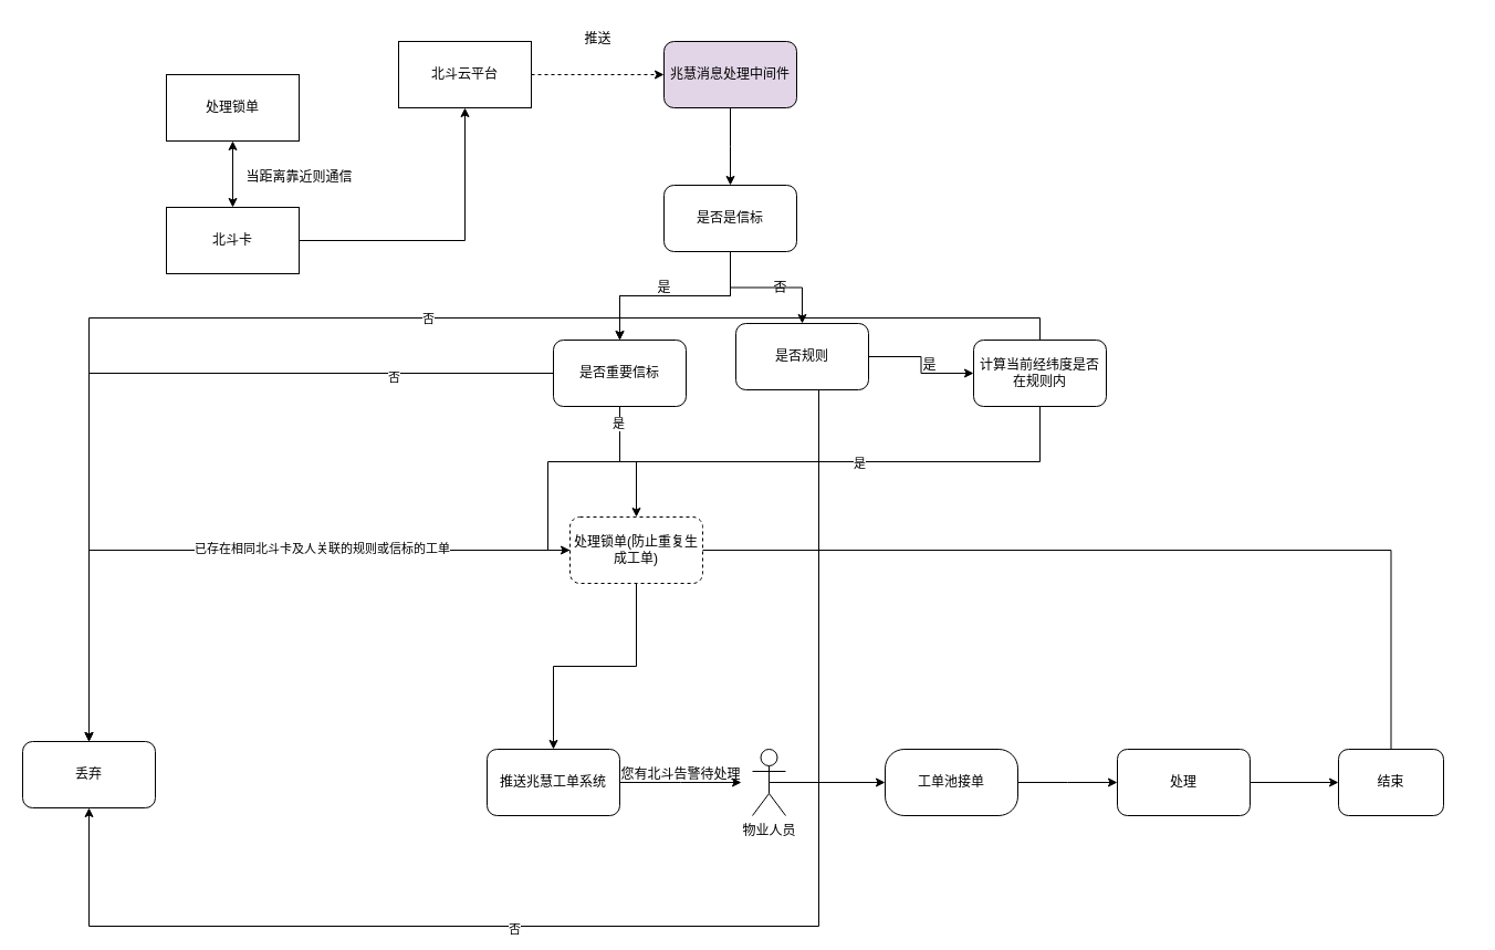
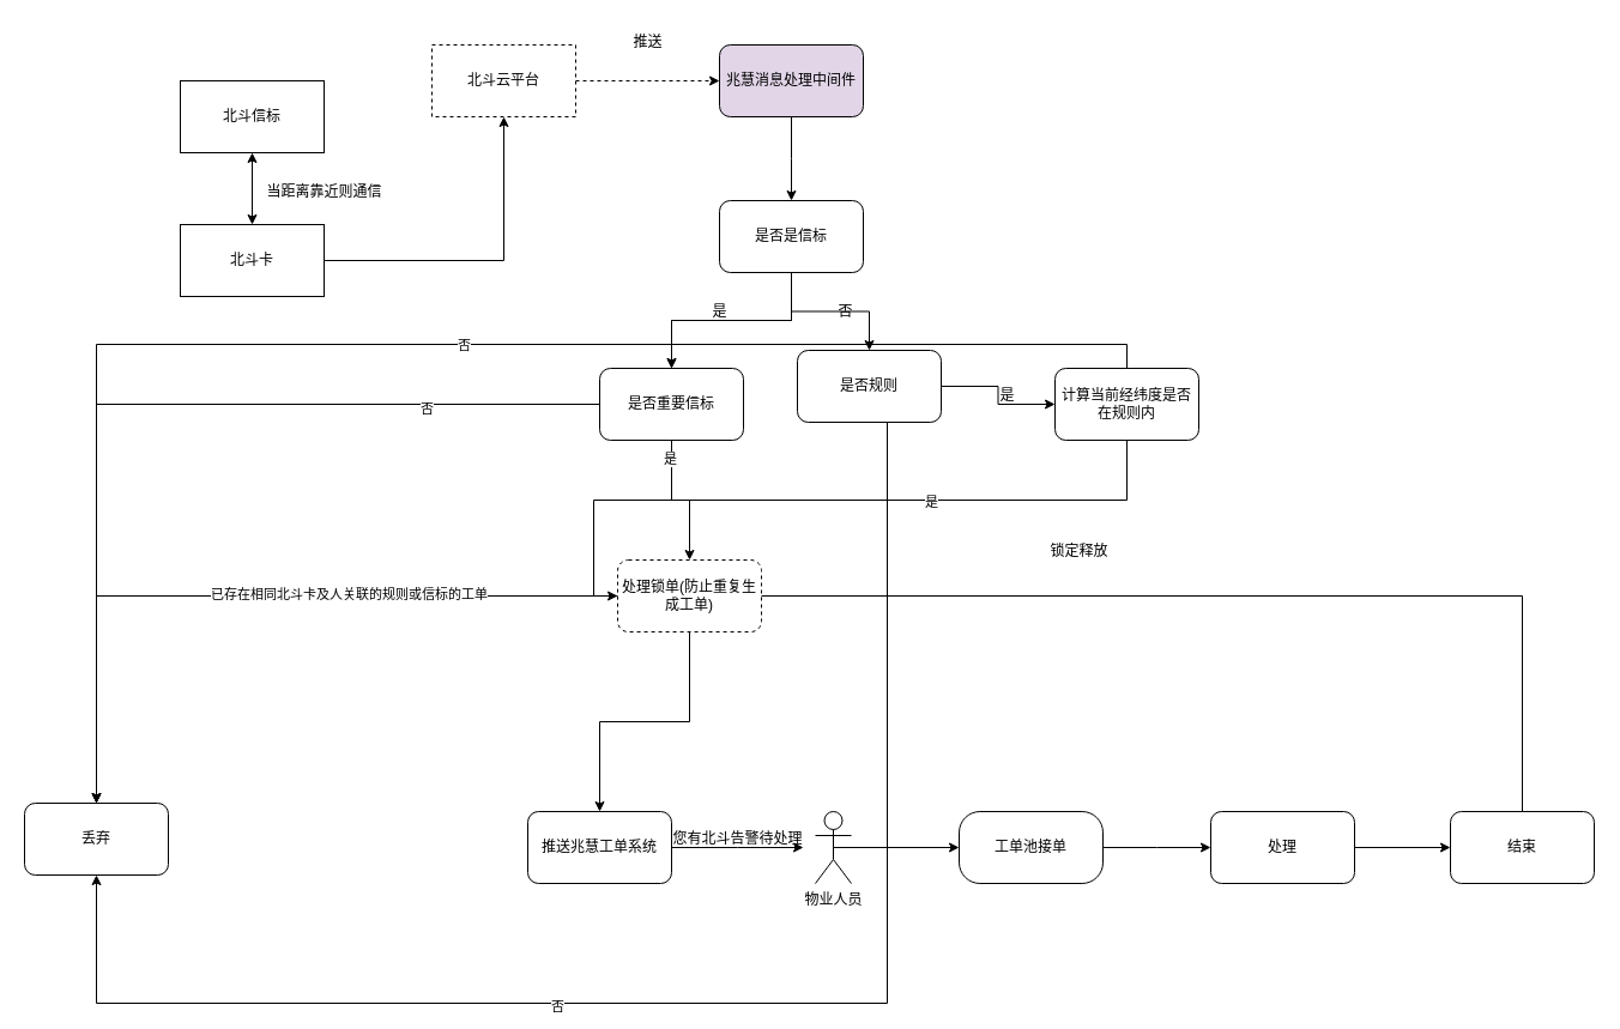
- <mxCell id="8" value="北斗云平台" style="rounded=0;whiteSpace=wrap;html=1;" vertex="1" parent="1"><mxGeometry x="360" y="37" width="120" height="60" as="geometry" /></mxCell>
+ <mxCell id="8" value="北斗云平台" style="rounded=0;whiteSpace=wrap;html=1;dashed=1;" vertex="1" parent="1"><mxGeometry x="360" y="37" width="120" height="60" as="geometry" /></mxCell>
- <mxCell id="2" value="处理锁单" style="rounded=0;whiteSpace=wrap;html=1;" vertex="1" parent="1"><mxGeometry x="150" y="67" width="120" height="60" as="geometry" /></mxCell>
+ <mxCell id="2" value="北斗信标" style="rounded=0;whiteSpace=wrap;html=1;" vertex="1" parent="1"><mxGeometry x="150" y="67" width="120" height="60" as="geometry" /></mxCell>
+ <mxCell id="37" value="锁定释放" style="text;html=1;align=center;verticalAlign=middle;resizable=0;points=[];autosize=1;strokeColor=none;fillColor=none;" vertex="1" parent="1"><mxGeometry x="865" y="445" width="70" height="30" as="geometry" /></mxCell>
- <mxCell id="36" value="结束" style="rounded=1;whiteSpace=wrap;html=1;" vertex="1" parent="1"><mxGeometry x="1210" y="677" width="95" height="60" as="geometry" /></mxCell>
+ <mxCell id="36" value="结束" style="rounded=1;whiteSpace=wrap;html=1;" vertex="1" parent="1"><mxGeometry x="1210" y="677" width="120" height="60" as="geometry" /></mxCell>
